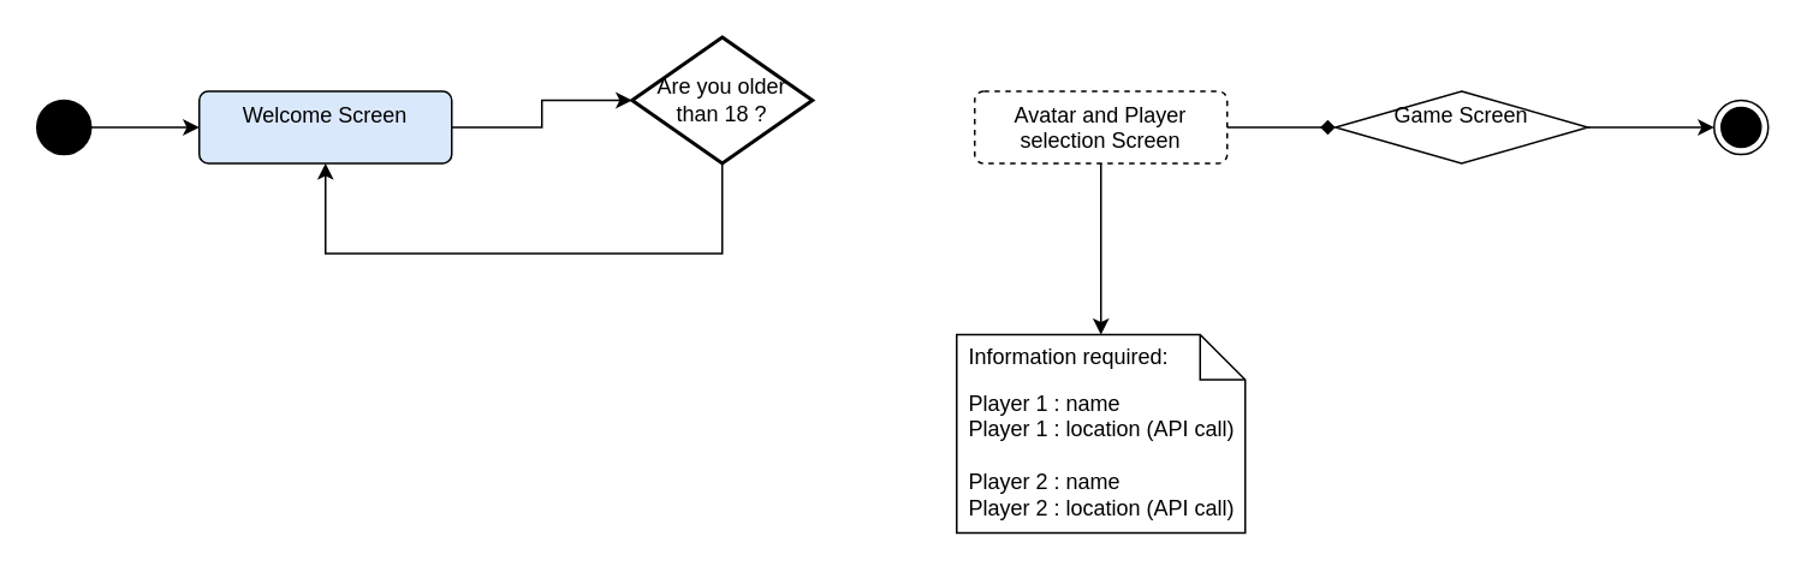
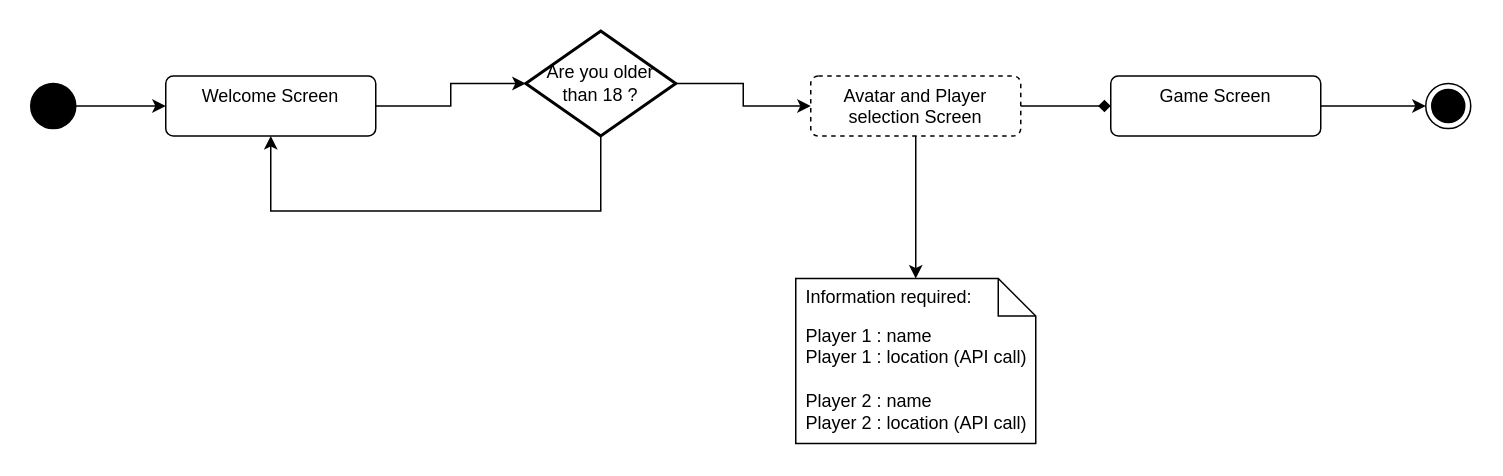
+ <mxCell id="13" style="edgeStyle=orthogonalEdgeStyle;rounded=0;orthogonalLoop=1;jettySize=auto;html=1;" edge="1" parent="1" source="14" target="7"><mxGeometry relative="1" as="geometry" /></mxCell>
- <mxCell id="4" value="Welcome Screen" style="html=1;align=center;verticalAlign=top;rounded=1;absoluteArcSize=1;arcSize=10;dashed=0;whiteSpace=wrap;fillColor=#dae8fc;" vertex="1" parent="1"><mxGeometry x="110" y="50" width="140" height="40" as="geometry" /></mxCell>
+ <mxCell id="4" value="Welcome Screen" style="html=1;align=center;verticalAlign=top;rounded=1;absoluteArcSize=1;arcSize=10;dashed=0;whiteSpace=wrap;" vertex="1" parent="1"><mxGeometry x="110" y="50" width="140" height="40" as="geometry" /></mxCell>
- <mxCell id="9" value="Game Screen" style="rhombus;html=1;align=center;verticalAlign=top;absoluteArcSize=1;arcSize=10;dashed=0;whiteSpace=wrap;" vertex="1" parent="1"><mxGeometry x="740" y="50" width="140" height="40" as="geometry" /></mxCell>
+ <mxCell id="9" value="Game Screen" style="html=1;align=center;verticalAlign=top;rounded=1;absoluteArcSize=1;arcSize=10;dashed=0;whiteSpace=wrap;" vertex="1" parent="1"><mxGeometry x="740" y="50" width="140" height="40" as="geometry" /></mxCell>
